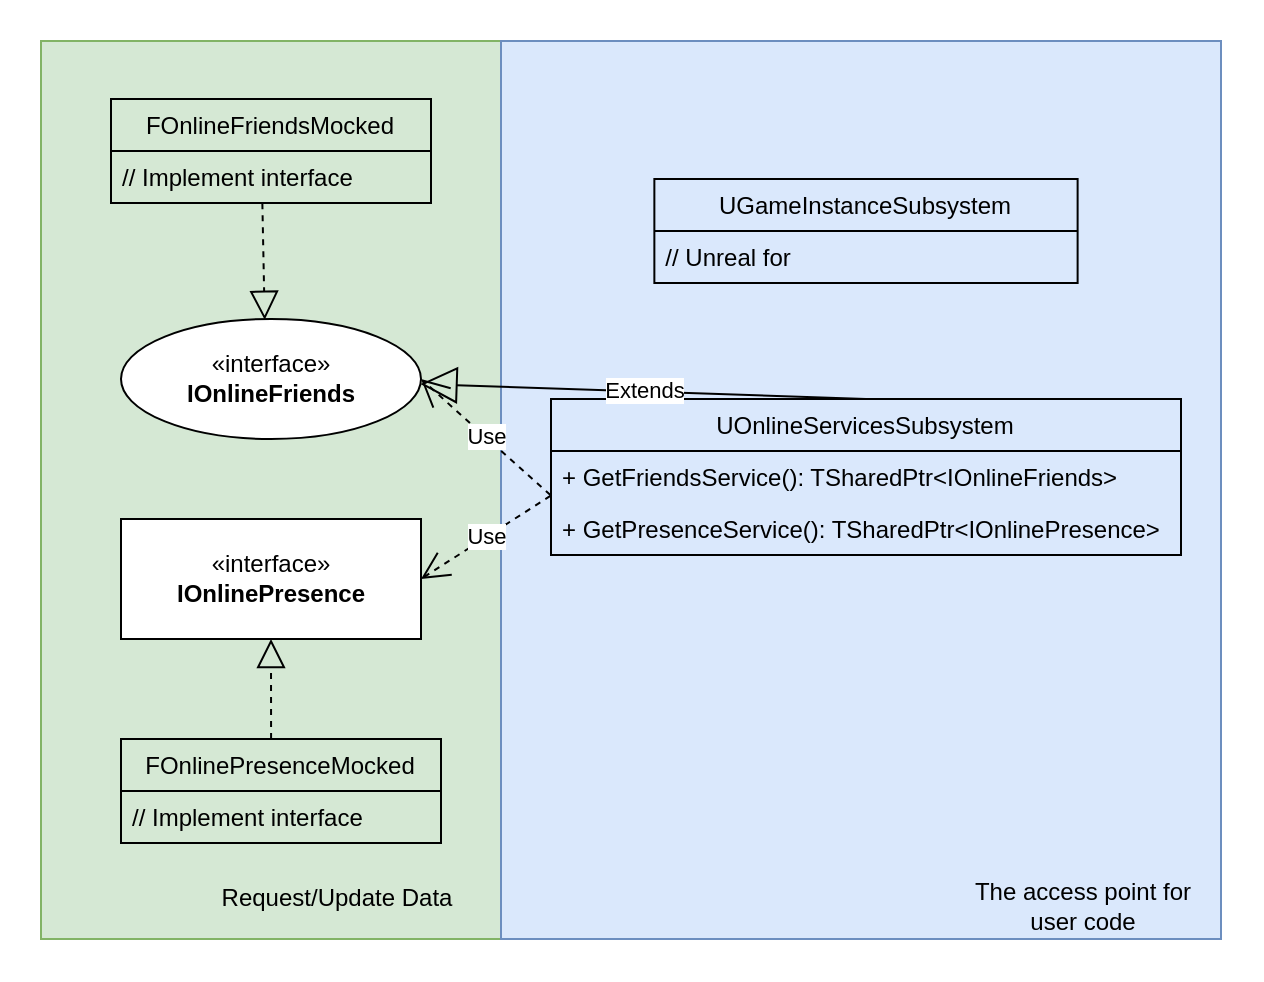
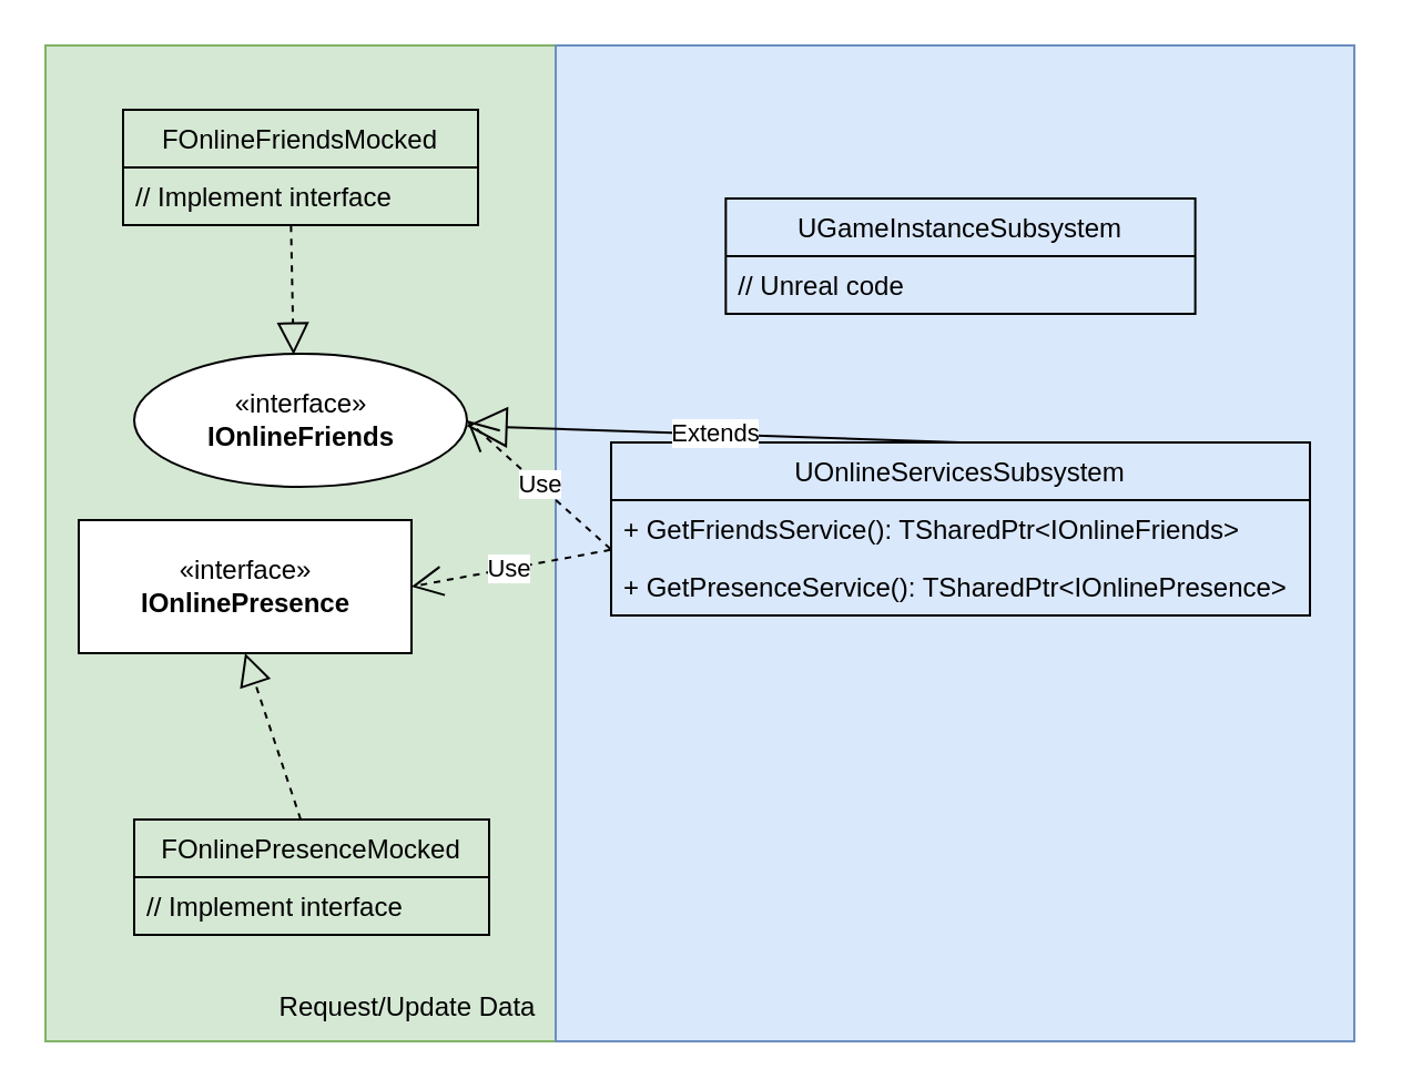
- <mxCell id="11" value="// Unreal for" style="text;strokeColor=none;fillColor=none;align=left;verticalAlign=top;spacingLeft=4;spacingRight=4;overflow=hidden;rotatable=0;points=[[0,0.5],[1,0.5]];portConstraint=eastwest;" vertex="1" parent="10"><mxGeometry y="26" width="211.63" height="26" as="geometry" /></mxCell>
+ <mxCell id="11" value="// Unreal code" style="text;strokeColor=none;fillColor=none;align=left;verticalAlign=top;spacingLeft=4;spacingRight=4;overflow=hidden;rotatable=0;points=[[0,0.5],[1,0.5]];portConstraint=eastwest;" vertex="1" parent="10"><mxGeometry y="26" width="211.63" height="26" as="geometry" /></mxCell>
- <mxCell id="5" value="«interface»&lt;br&gt;&lt;b&gt;IOnlinePresence&lt;/b&gt;" style="html=1;" vertex="1" parent="1"><mxGeometry x="60" y="259" width="150" height="60" as="geometry" /></mxCell>
+ <mxCell id="5" value="«interface»&lt;br&gt;&lt;b&gt;IOnlinePresence&lt;/b&gt;" style="html=1;" vertex="1" parent="1"><mxGeometry x="35" y="234" width="150" height="60" as="geometry" /></mxCell>
- <mxCell id="21" value="Request/Update Data" style="text;html=1;strokeColor=none;fillColor=none;align=center;verticalAlign=middle;whiteSpace=wrap;rounded=0;" vertex="1" parent="1"><mxGeometry x="107" y="434" width="123.32" height="30" as="geometry" /></mxCell>
+ <mxCell id="21" value="Request/Update Data" style="text;html=1;strokeColor=none;fillColor=none;align=center;verticalAlign=middle;whiteSpace=wrap;rounded=0;" vertex="1" parent="1"><mxGeometry x="122" y="439" width="123.32" height="30" as="geometry" /></mxCell>
- <mxCell id="20" value="The access point for user code" style="text;html=1;strokeColor=none;fillColor=none;align=center;verticalAlign=middle;whiteSpace=wrap;rounded=0;" vertex="1" parent="1"><mxGeometry x="480" y="438" width="123.32" height="30" as="geometry" /></mxCell>
